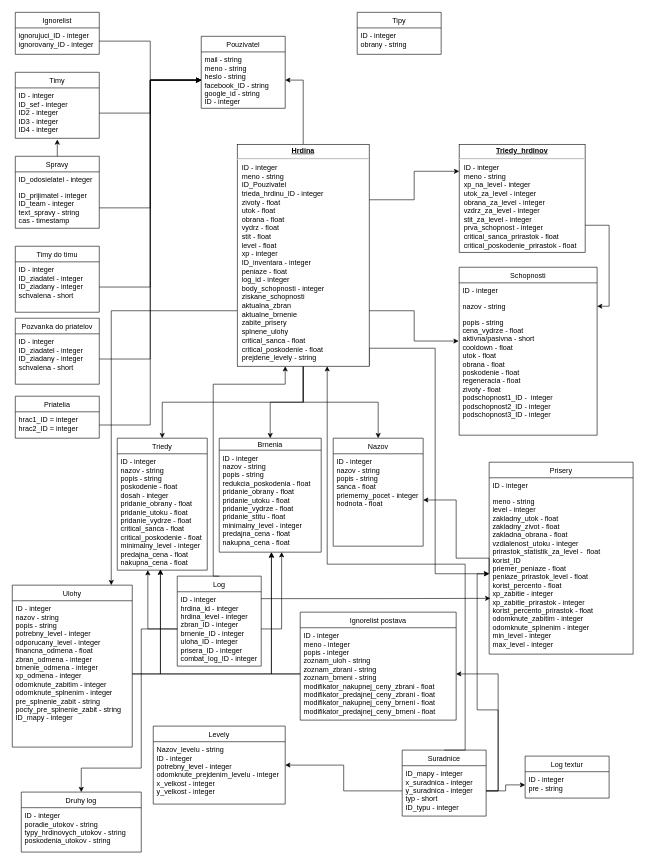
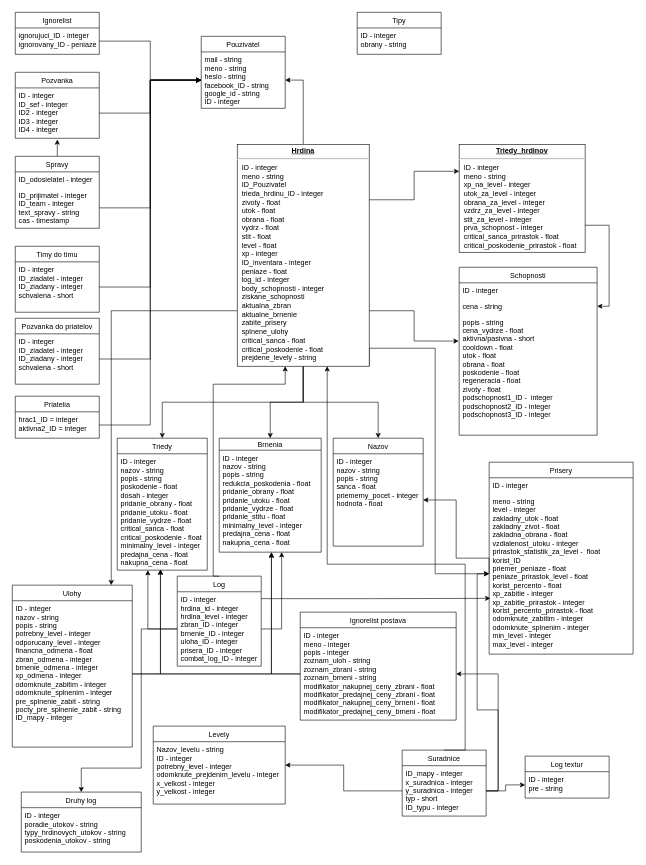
- <mxCell id="27" value="ignorujuci_ID - integer&#10;ignorovany_ID - integer" style="text;strokeColor=none;fillColor=none;align=left;verticalAlign=top;spacingLeft=4;spacingRight=4;overflow=hidden;rotatable=0;points=[[0,0.5],[1,0.5]];portConstraint=eastwest;" parent="26" vertex="1"><mxGeometry y="26" width="140" height="44" as="geometry" /></mxCell>
+ <mxCell id="27" value="ignorujuci_ID - integer&#10;ignorovany_ID - peniaze" style="text;strokeColor=none;fillColor=none;align=left;verticalAlign=top;spacingLeft=4;spacingRight=4;overflow=hidden;rotatable=0;points=[[0,0.5],[1,0.5]];portConstraint=eastwest;" parent="26" vertex="1"><mxGeometry y="26" width="140" height="44" as="geometry" /></mxCell>
- <mxCell id="34" value="Timy" style="swimlane;fontStyle=0;childLayout=stackLayout;horizontal=1;startSize=26;fillColor=none;horizontalStack=0;resizeParent=1;resizeParentMax=0;resizeLast=0;collapsible=1;marginBottom=0;" parent="1" vertex="1"><mxGeometry x="25" y="120" width="140" height="110" as="geometry" /></mxCell>
+ <mxCell id="34" value="Pozvanka" style="swimlane;fontStyle=0;childLayout=stackLayout;horizontal=1;startSize=26;fillColor=none;horizontalStack=0;resizeParent=1;resizeParentMax=0;resizeLast=0;collapsible=1;marginBottom=0;" parent="1" vertex="1"><mxGeometry x="25" y="120" width="140" height="110" as="geometry" /></mxCell>
- <mxCell id="19" value="nazov - string" style="text;strokeColor=none;fillColor=none;align=left;verticalAlign=top;spacingLeft=4;spacingRight=4;overflow=hidden;rotatable=0;points=[[0,0.5],[1,0.5]];portConstraint=eastwest;" parent="17" vertex="1"><mxGeometry y="52" width="230" height="26" as="geometry" /></mxCell>
+ <mxCell id="19" value="cena - string" style="text;strokeColor=none;fillColor=none;align=left;verticalAlign=top;spacingLeft=4;spacingRight=4;overflow=hidden;rotatable=0;points=[[0,0.5],[1,0.5]];portConstraint=eastwest;" parent="17" vertex="1"><mxGeometry y="52" width="230" height="26" as="geometry" /></mxCell>
- <mxCell id="16" value="hrac1_ID = integer&#10;hrac2_ID = integer" style="text;strokeColor=none;fillColor=none;align=left;verticalAlign=top;spacingLeft=4;spacingRight=4;overflow=hidden;rotatable=0;points=[[0,0.5],[1,0.5]];portConstraint=eastwest;" parent="15" vertex="1"><mxGeometry y="26" width="140" height="44" as="geometry" /></mxCell>
+ <mxCell id="16" value="hrac1_ID = integer&#10;aktivna2_ID = integer" style="text;strokeColor=none;fillColor=none;align=left;verticalAlign=top;spacingLeft=4;spacingRight=4;overflow=hidden;rotatable=0;points=[[0,0.5],[1,0.5]];portConstraint=eastwest;" parent="15" vertex="1"><mxGeometry y="26" width="140" height="44" as="geometry" /></mxCell>
